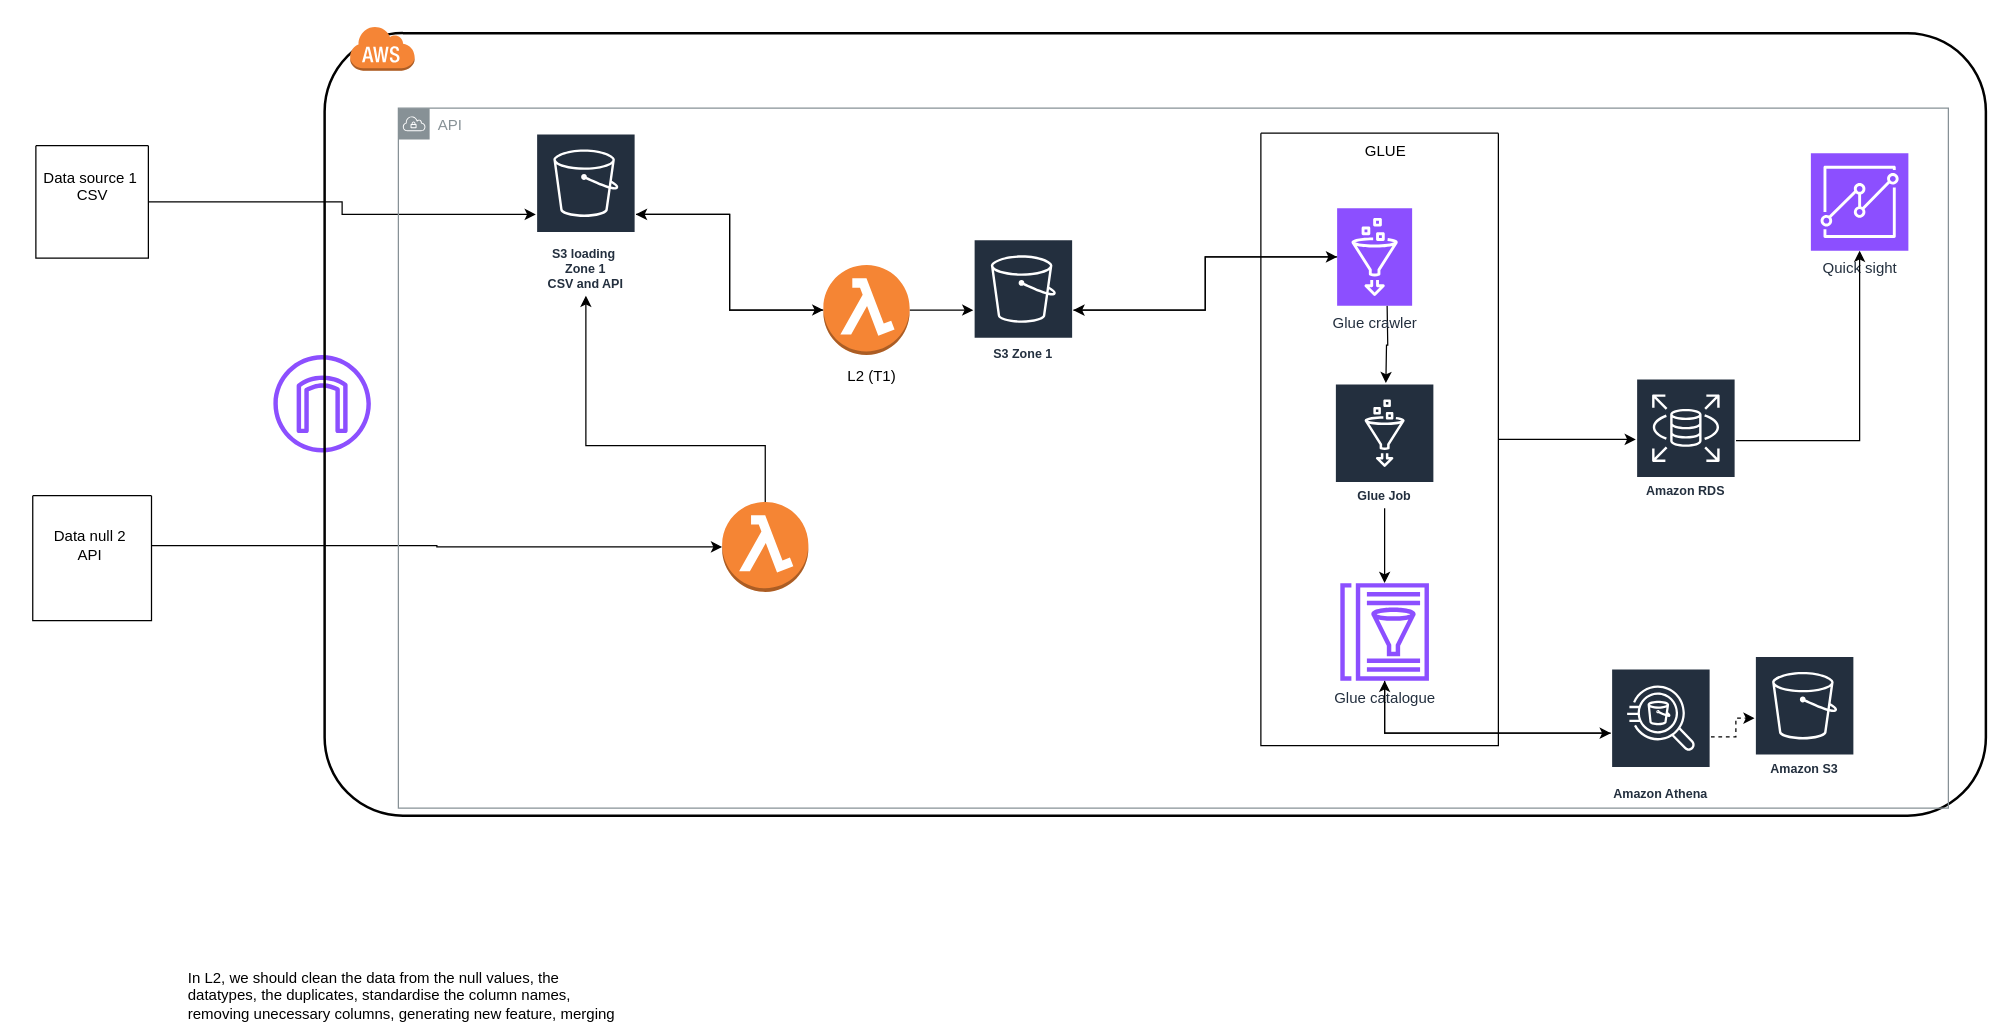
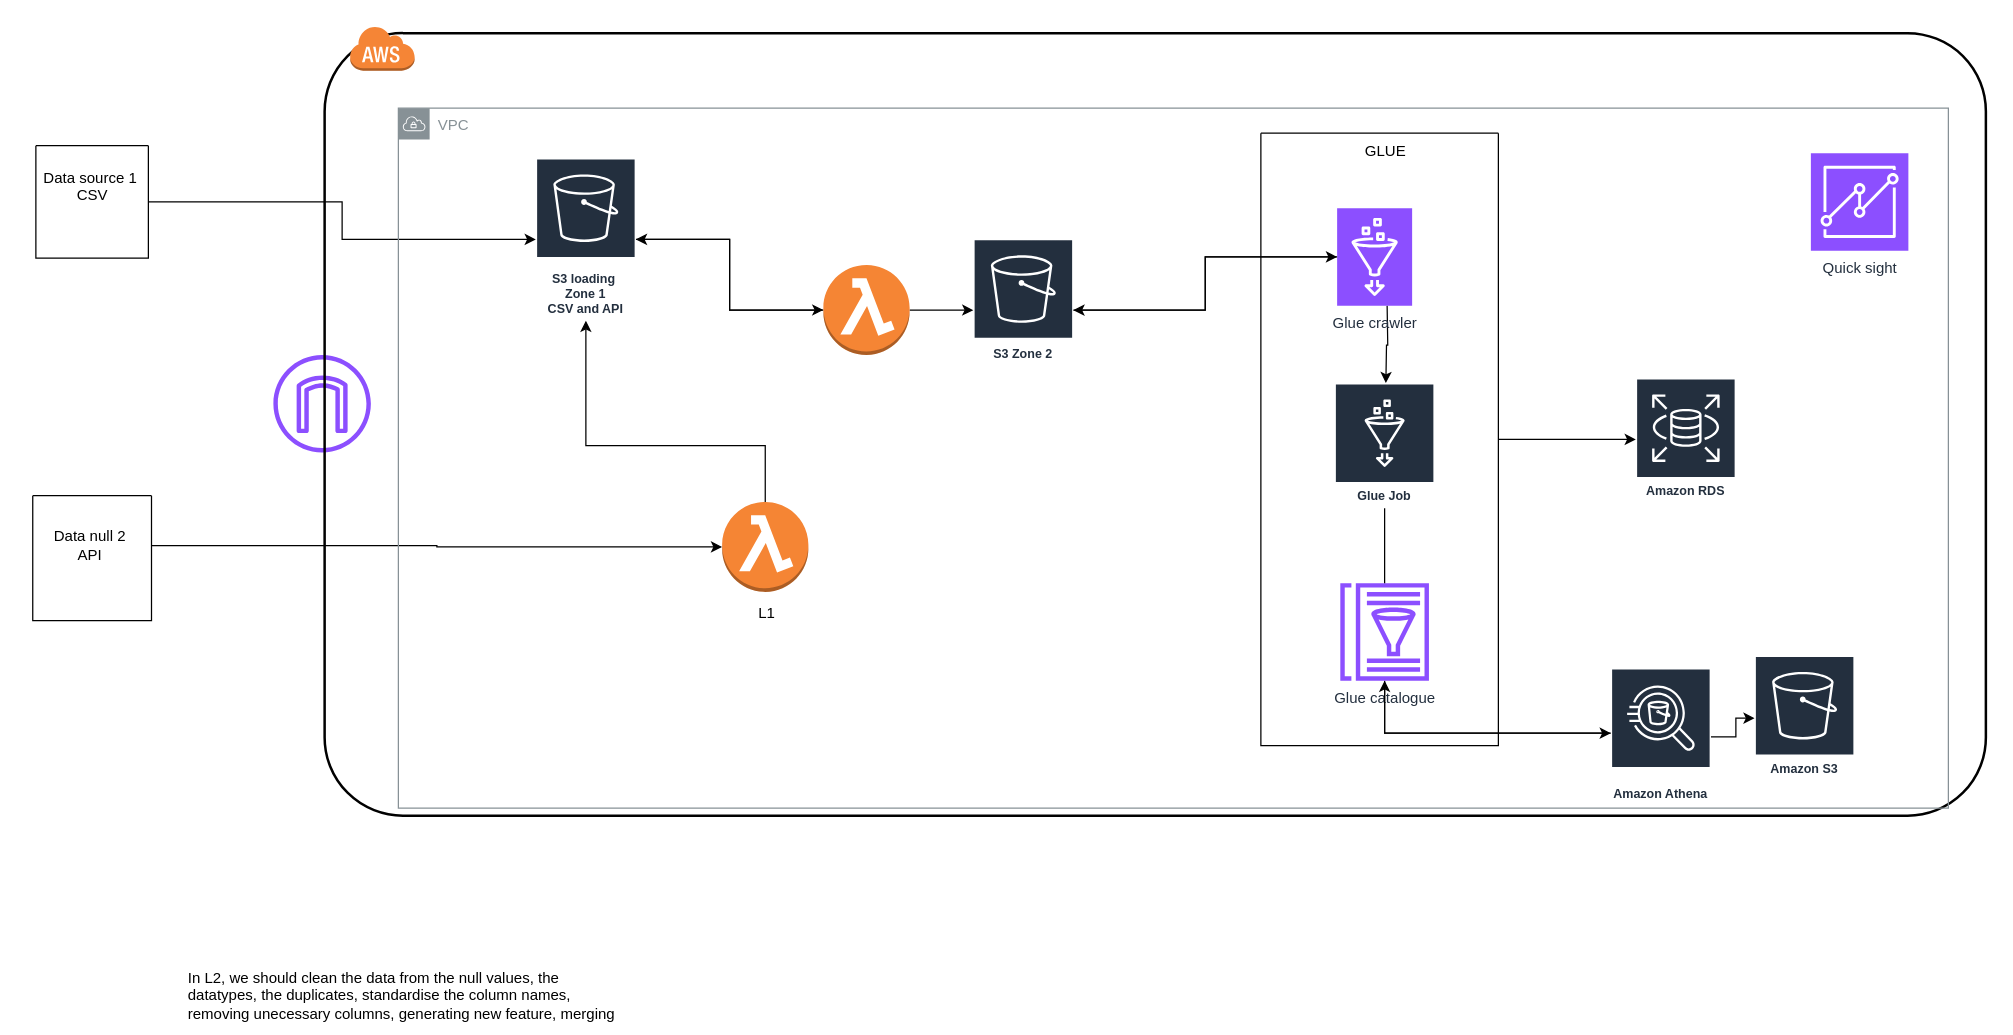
- <mxCell id="40" value="API" style="sketch=0;outlineConnect=0;gradientColor=none;html=1;whiteSpace=wrap;fontSize=12;fontStyle=0;shape=mxgraph.aws4.group;grIcon=mxgraph.aws4.group_vpc;strokeColor=#879196;fillColor=none;verticalAlign=top;align=left;spacingLeft=30;fontColor=#879196;dashed=0;" vertex="1" parent="1"><mxGeometry x="318" y="86" width="1240" height="560" as="geometry" /></mxCell>
+ <mxCell id="40" value="VPC" style="sketch=0;outlineConnect=0;gradientColor=none;html=1;whiteSpace=wrap;fontSize=12;fontStyle=0;shape=mxgraph.aws4.group;grIcon=mxgraph.aws4.group_vpc;strokeColor=#879196;fillColor=none;verticalAlign=top;align=left;spacingLeft=30;fontColor=#879196;dashed=0;" vertex="1" parent="1"><mxGeometry x="318" y="86" width="1240" height="560" as="geometry" /></mxCell>
- <mxCell id="11" value="S3 loading&amp;nbsp;&lt;div&gt;Zone 1&lt;/div&gt;&lt;div&gt;CSV and API&lt;/div&gt;" style="sketch=0;outlineConnect=0;fontColor=#232F3E;gradientColor=none;strokeColor=#ffffff;fillColor=#232F3E;dashed=0;verticalLabelPosition=middle;verticalAlign=bottom;align=center;html=1;whiteSpace=wrap;fontSize=10;fontStyle=1;spacing=3;shape=mxgraph.aws4.productIcon;prIcon=mxgraph.aws4.s3;" parent="1" vertex="1"><mxGeometry x="428" y="106" width="80" height="130" as="geometry" /></mxCell>
+ <mxCell id="11" value="S3 loading&amp;nbsp;&lt;div&gt;Zone 1&lt;/div&gt;&lt;div&gt;CSV and API&lt;/div&gt;" style="sketch=0;outlineConnect=0;fontColor=#232F3E;gradientColor=none;strokeColor=#ffffff;fillColor=#232F3E;dashed=0;verticalLabelPosition=middle;verticalAlign=bottom;align=center;html=1;whiteSpace=wrap;fontSize=10;fontStyle=1;spacing=3;shape=mxgraph.aws4.productIcon;prIcon=mxgraph.aws4.s3;" parent="1" vertex="1"><mxGeometry x="428" y="126" width="80" height="130" as="geometry" /></mxCell>
- <mxCell id="19" value="S3 Zone 1&lt;div&gt;&lt;br&gt;&lt;/div&gt;" style="sketch=0;outlineConnect=0;fontColor=#232F3E;gradientColor=none;strokeColor=#ffffff;fillColor=#232F3E;dashed=0;verticalLabelPosition=middle;verticalAlign=bottom;align=center;html=1;whiteSpace=wrap;fontSize=10;fontStyle=1;spacing=3;shape=mxgraph.aws4.productIcon;prIcon=mxgraph.aws4.s3;" parent="1" vertex="1"><mxGeometry x="778" y="190.75" width="80" height="113.5" as="geometry" /></mxCell>
+ <mxCell id="19" value="S3 Zone 2&lt;div&gt;&lt;br&gt;&lt;/div&gt;" style="sketch=0;outlineConnect=0;fontColor=#232F3E;gradientColor=none;strokeColor=#ffffff;fillColor=#232F3E;dashed=0;verticalLabelPosition=middle;verticalAlign=bottom;align=center;html=1;whiteSpace=wrap;fontSize=10;fontStyle=1;spacing=3;shape=mxgraph.aws4.productIcon;prIcon=mxgraph.aws4.s3;" parent="1" vertex="1"><mxGeometry x="778" y="190.75" width="80" height="113.5" as="geometry" /></mxCell>
- <mxCell id="18" value="L2 (T1)" style="text;html=1;align=center;verticalAlign=middle;whiteSpace=wrap;rounded=0;" parent="1" vertex="1"><mxGeometry x="667" y="286" width="60" height="30" as="geometry" /></mxCell>
- <mxCell id="38" style="edgeStyle=orthogonalEdgeStyle;rounded=0;orthogonalLoop=1;jettySize=auto;html=1;" edge="1" parent="1" source="39" target="36"><mxGeometry relative="1" as="geometry" /></mxCell>
- <mxCell id="31" style="edgeStyle=orthogonalEdgeStyle;rounded=0;orthogonalLoop=1;jettySize=auto;html=1;" parent="1" source="25" target="28" edge="1"><mxGeometry relative="1" as="geometry" /></mxCell>
+ <mxCell id="31" style="edgeStyle=orthogonalEdgeStyle;rounded=0;orthogonalLoop=1;jettySize=auto;html=1;endArrow=none;" parent="1" source="25" target="28" edge="1"><mxGeometry relative="1" as="geometry" /></mxCell>
+ <mxCell id="14" value="L1" style="text;html=1;align=center;verticalAlign=middle;whiteSpace=wrap;rounded=0;" parent="1" vertex="1"><mxGeometry x="583" y="475" width="60" height="30" as="geometry" /></mxCell>
- <mxCell id="33" style="edgeStyle=orthogonalEdgeStyle;rounded=0;orthogonalLoop=1;jettySize=auto;html=1;dashed=1;" parent="1" source="34" target="35" edge="1"><mxGeometry relative="1" as="geometry" /></mxCell>
+ <mxCell id="33" style="edgeStyle=orthogonalEdgeStyle;rounded=0;orthogonalLoop=1;jettySize=auto;html=1;" parent="1" source="34" target="35" edge="1"><mxGeometry relative="1" as="geometry" /></mxCell>
